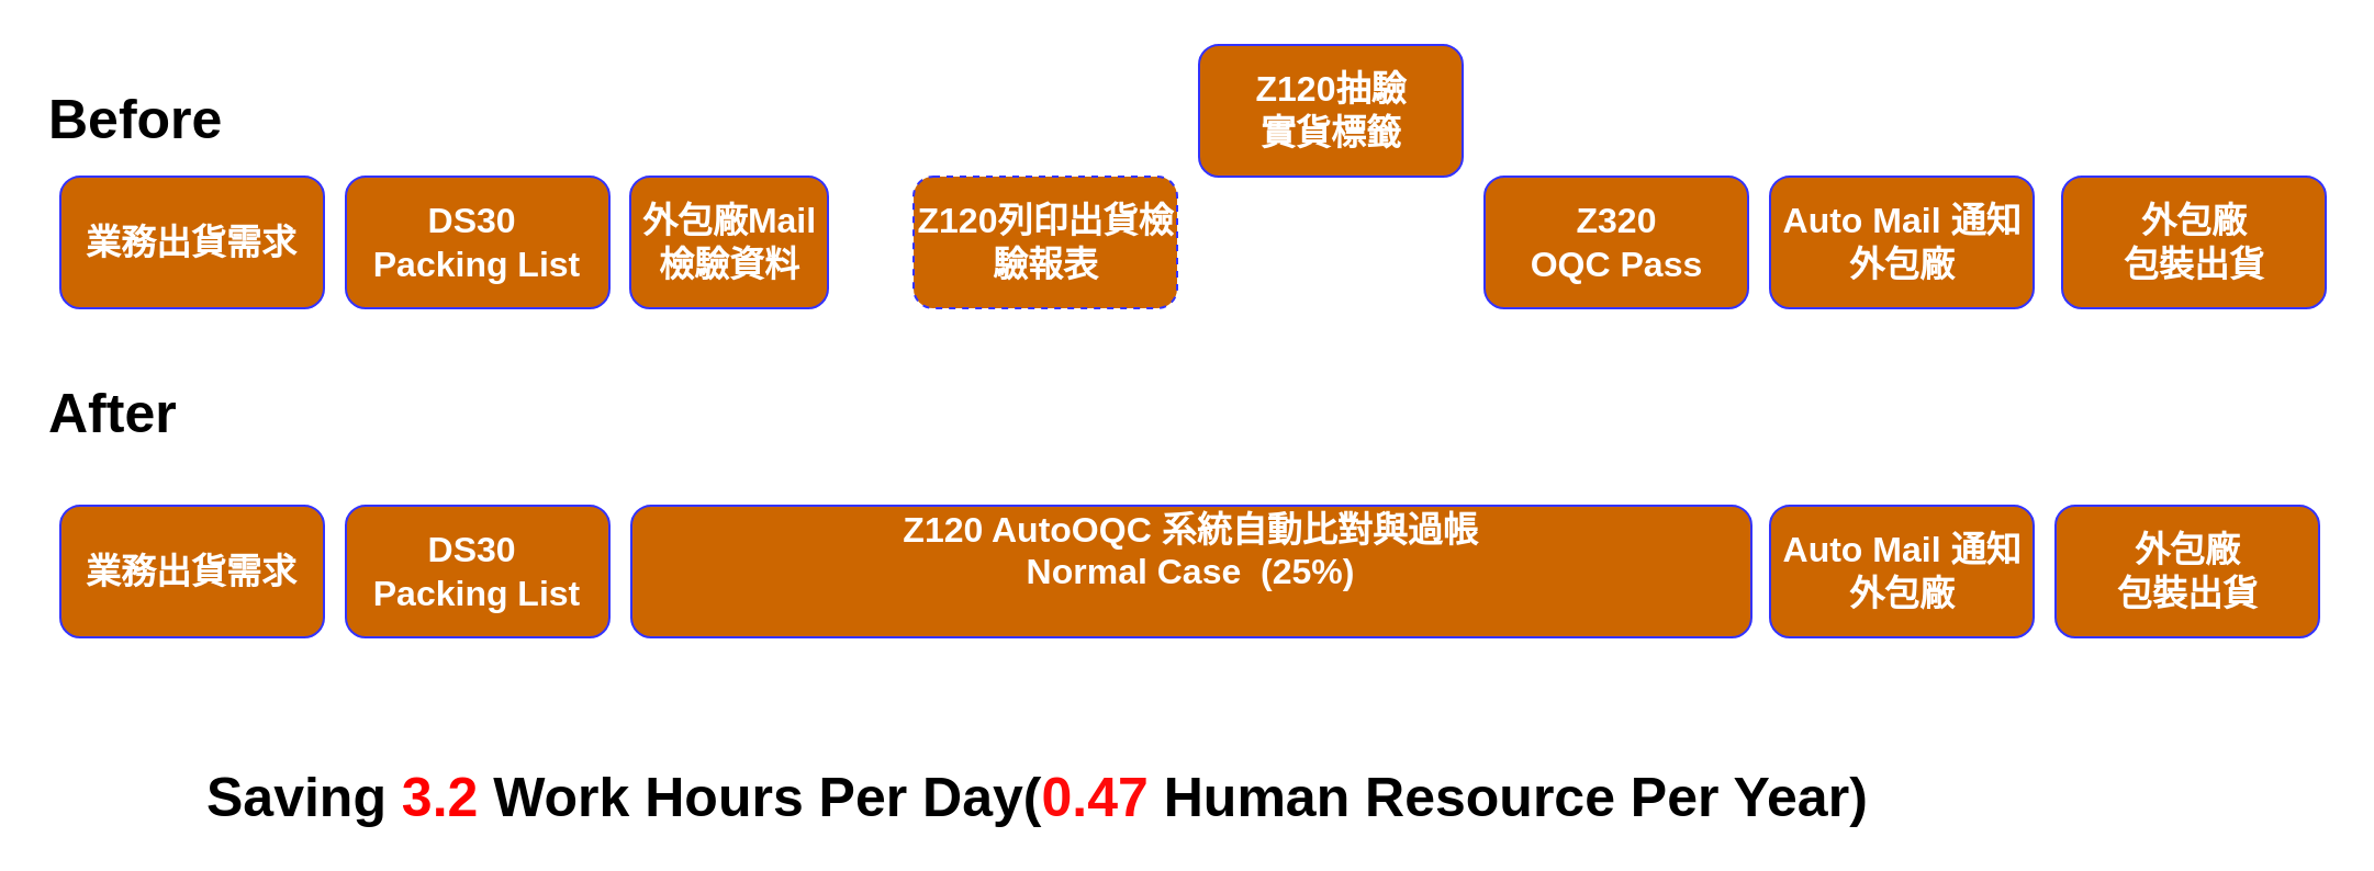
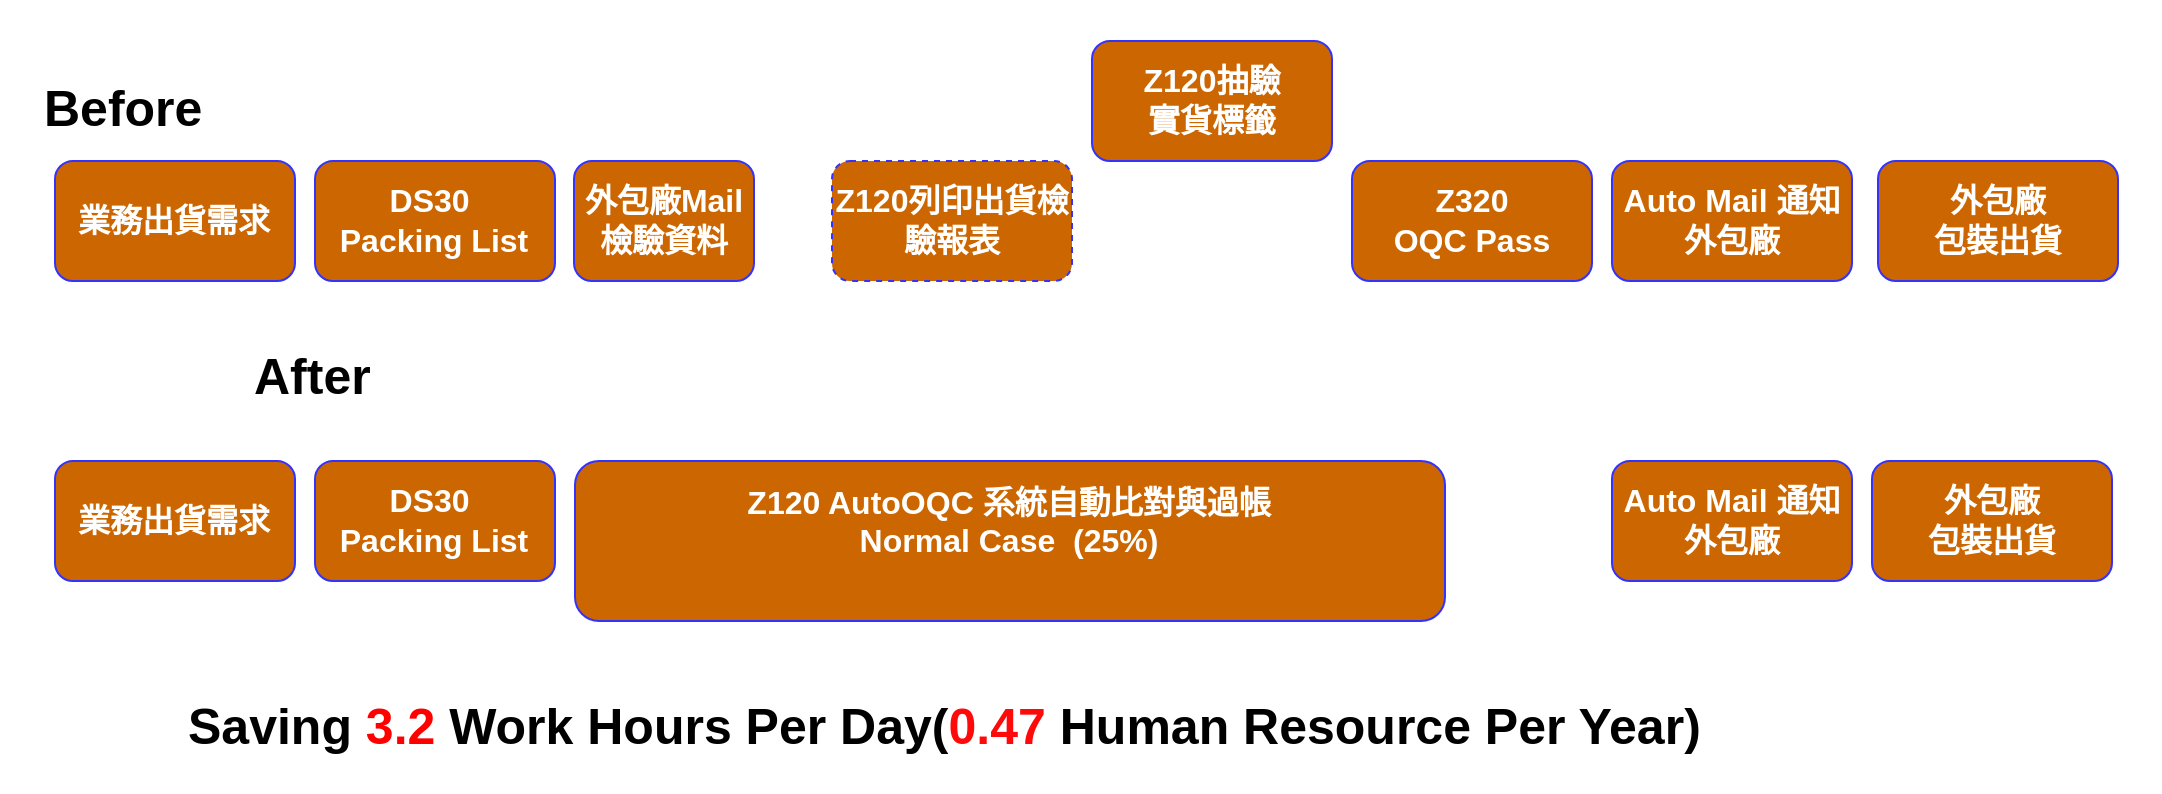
- <mxCell id="6" value="After" style="text;html=1;resizable=0;points=[];autosize=1;align=left;verticalAlign=top;spacingTop=-4;fontSize=25;fontStyle=1;gradientColor=none;fillColor=none;" parent="1" vertex="1"><mxGeometry x="20" y="170" width="40" height="20" as="geometry" /></mxCell>
+ <mxCell id="6" value="After" style="text;html=1;resizable=0;points=[];autosize=1;align=left;verticalAlign=top;spacingTop=-4;fontSize=25;fontStyle=1;gradientColor=none;fillColor=none;" parent="1" vertex="1"><mxGeometry x="125" y="170" width="40" height="20" as="geometry" /></mxCell>
- <mxCell id="12" value="&lt;span style=&quot;color: rgb(255 , 255 , 255) ; font-size: 16px ; white-space: normal&quot;&gt;Z120 AutoOQC &lt;/span&gt;&lt;span style=&quot;color: rgb(255 , 255 , 255) ; font-size: 16px&quot;&gt;系統自動比對與過帳&lt;/span&gt;&lt;span style=&quot;color: rgb(255 , 255 , 255) ; font-size: 16px ; white-space: normal&quot;&gt;&lt;br&gt;&lt;/span&gt;&lt;span style=&quot;color: rgb(255 , 255 , 255) ; font-size: 16px&quot;&gt;Normal Case&amp;nbsp;&amp;nbsp;&lt;/span&gt;&lt;span style=&quot;color: rgb(255 , 255 , 255) ; font-size: 16px ; white-space: normal&quot;&gt;(25%)&lt;br&gt;&lt;br&gt;&lt;/span&gt;" style="rounded=1;whiteSpace=wrap;html=1;strokeColor=#3333FF;fillColor=#CC6600;fontStyle=1;gradientColor=none;" parent="1" vertex="1"><mxGeometry x="287" y="230" width="510" height="60" as="geometry" /></mxCell>
+ <mxCell id="12" value="&lt;span style=&quot;color: rgb(255 , 255 , 255) ; font-size: 16px ; white-space: normal&quot;&gt;Z120 AutoOQC &lt;/span&gt;&lt;span style=&quot;color: rgb(255 , 255 , 255) ; font-size: 16px&quot;&gt;系統自動比對與過帳&lt;/span&gt;&lt;span style=&quot;color: rgb(255 , 255 , 255) ; font-size: 16px ; white-space: normal&quot;&gt;&lt;br&gt;&lt;/span&gt;&lt;span style=&quot;color: rgb(255 , 255 , 255) ; font-size: 16px&quot;&gt;Normal Case&amp;nbsp;&amp;nbsp;&lt;/span&gt;&lt;span style=&quot;color: rgb(255 , 255 , 255) ; font-size: 16px ; white-space: normal&quot;&gt;(25%)&lt;br&gt;&lt;br&gt;&lt;/span&gt;" style="rounded=1;whiteSpace=wrap;html=1;strokeColor=#3333FF;fillColor=#CC6600;fontStyle=1;gradientColor=none;" parent="1" vertex="1"><mxGeometry x="287" y="230" width="435" height="80" as="geometry" /></mxCell>
